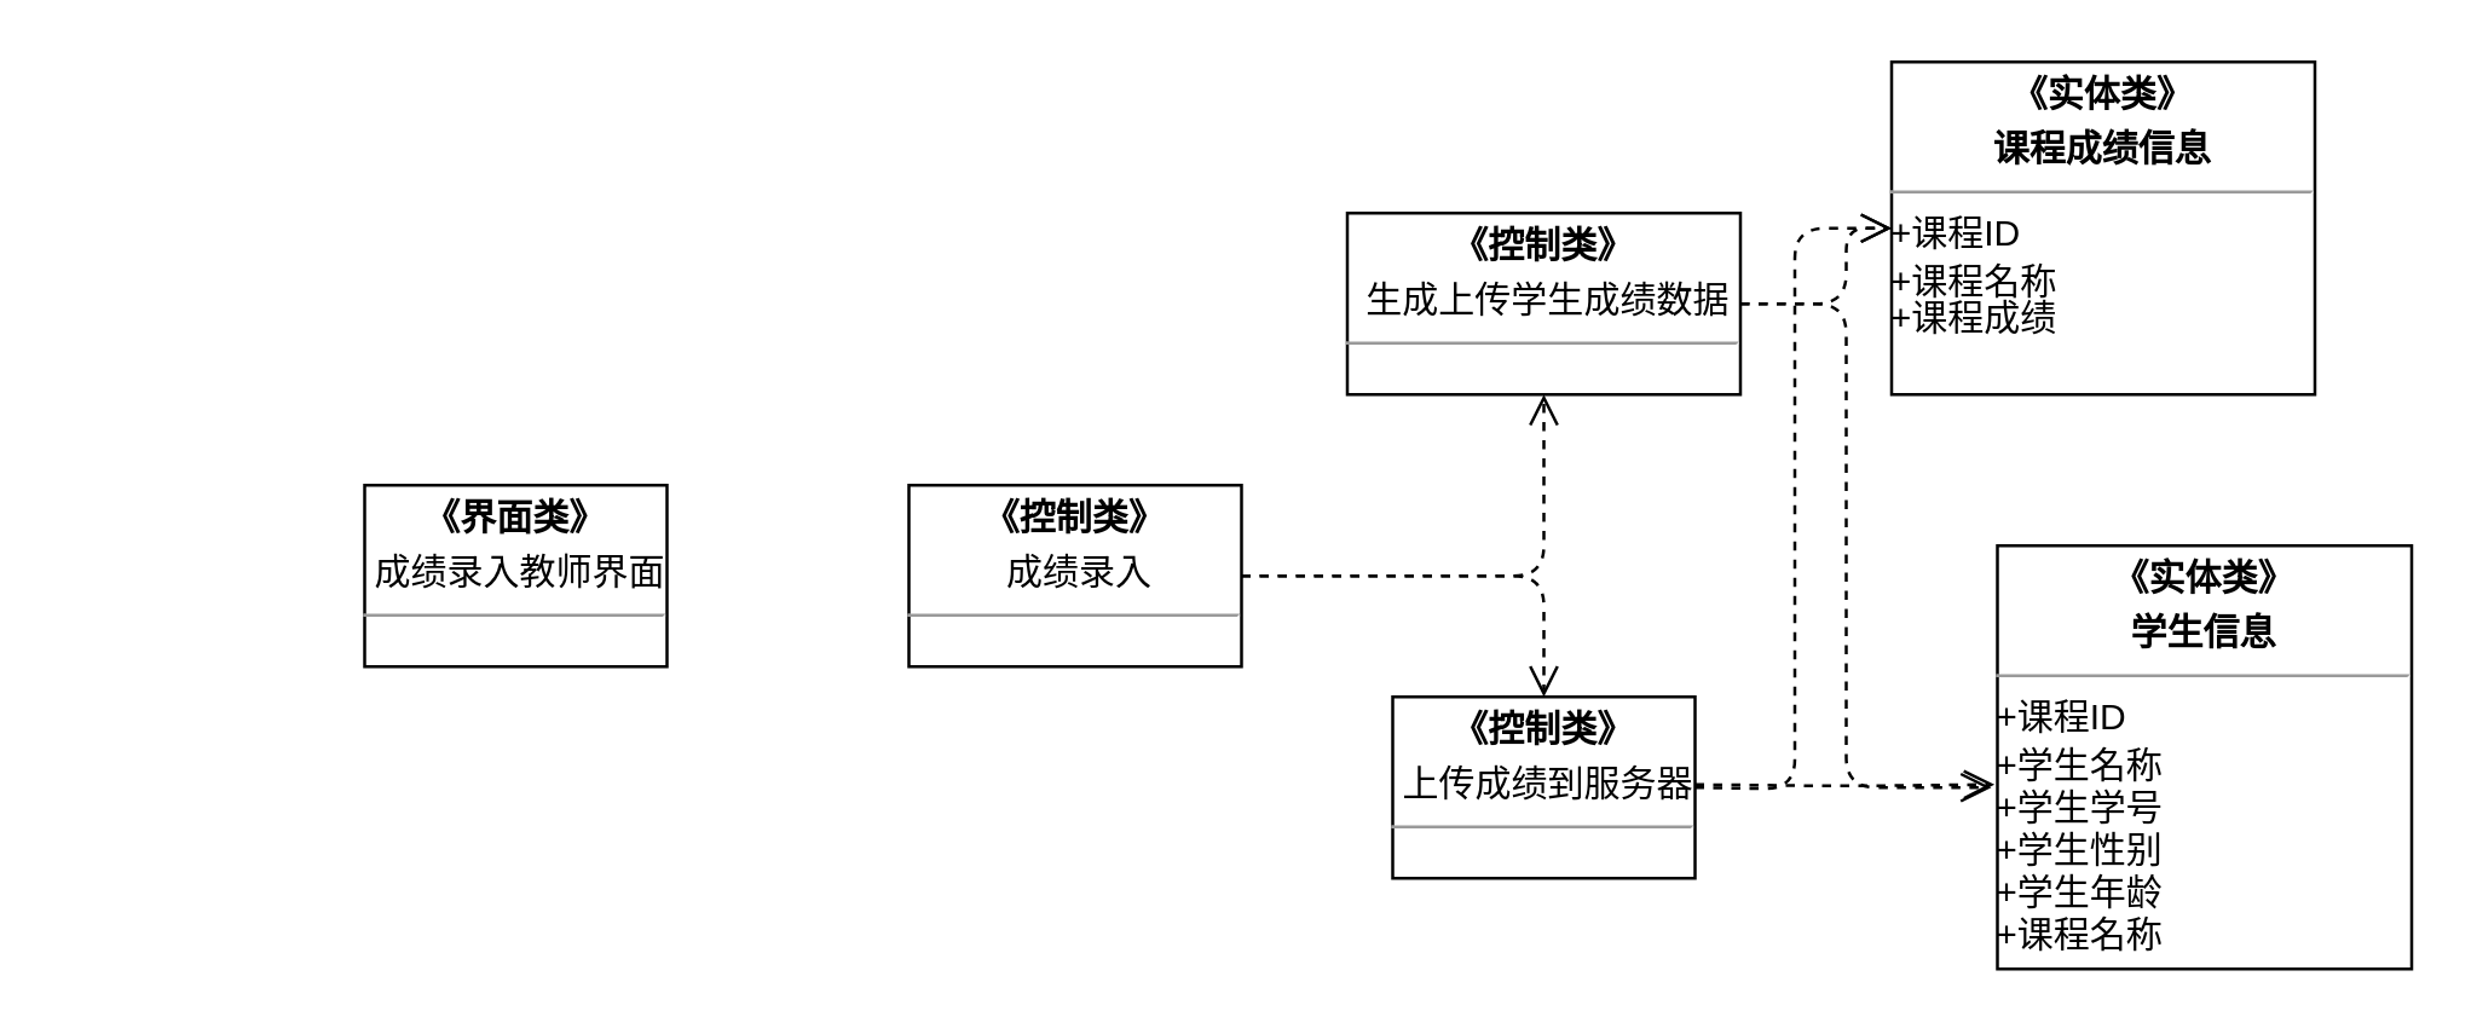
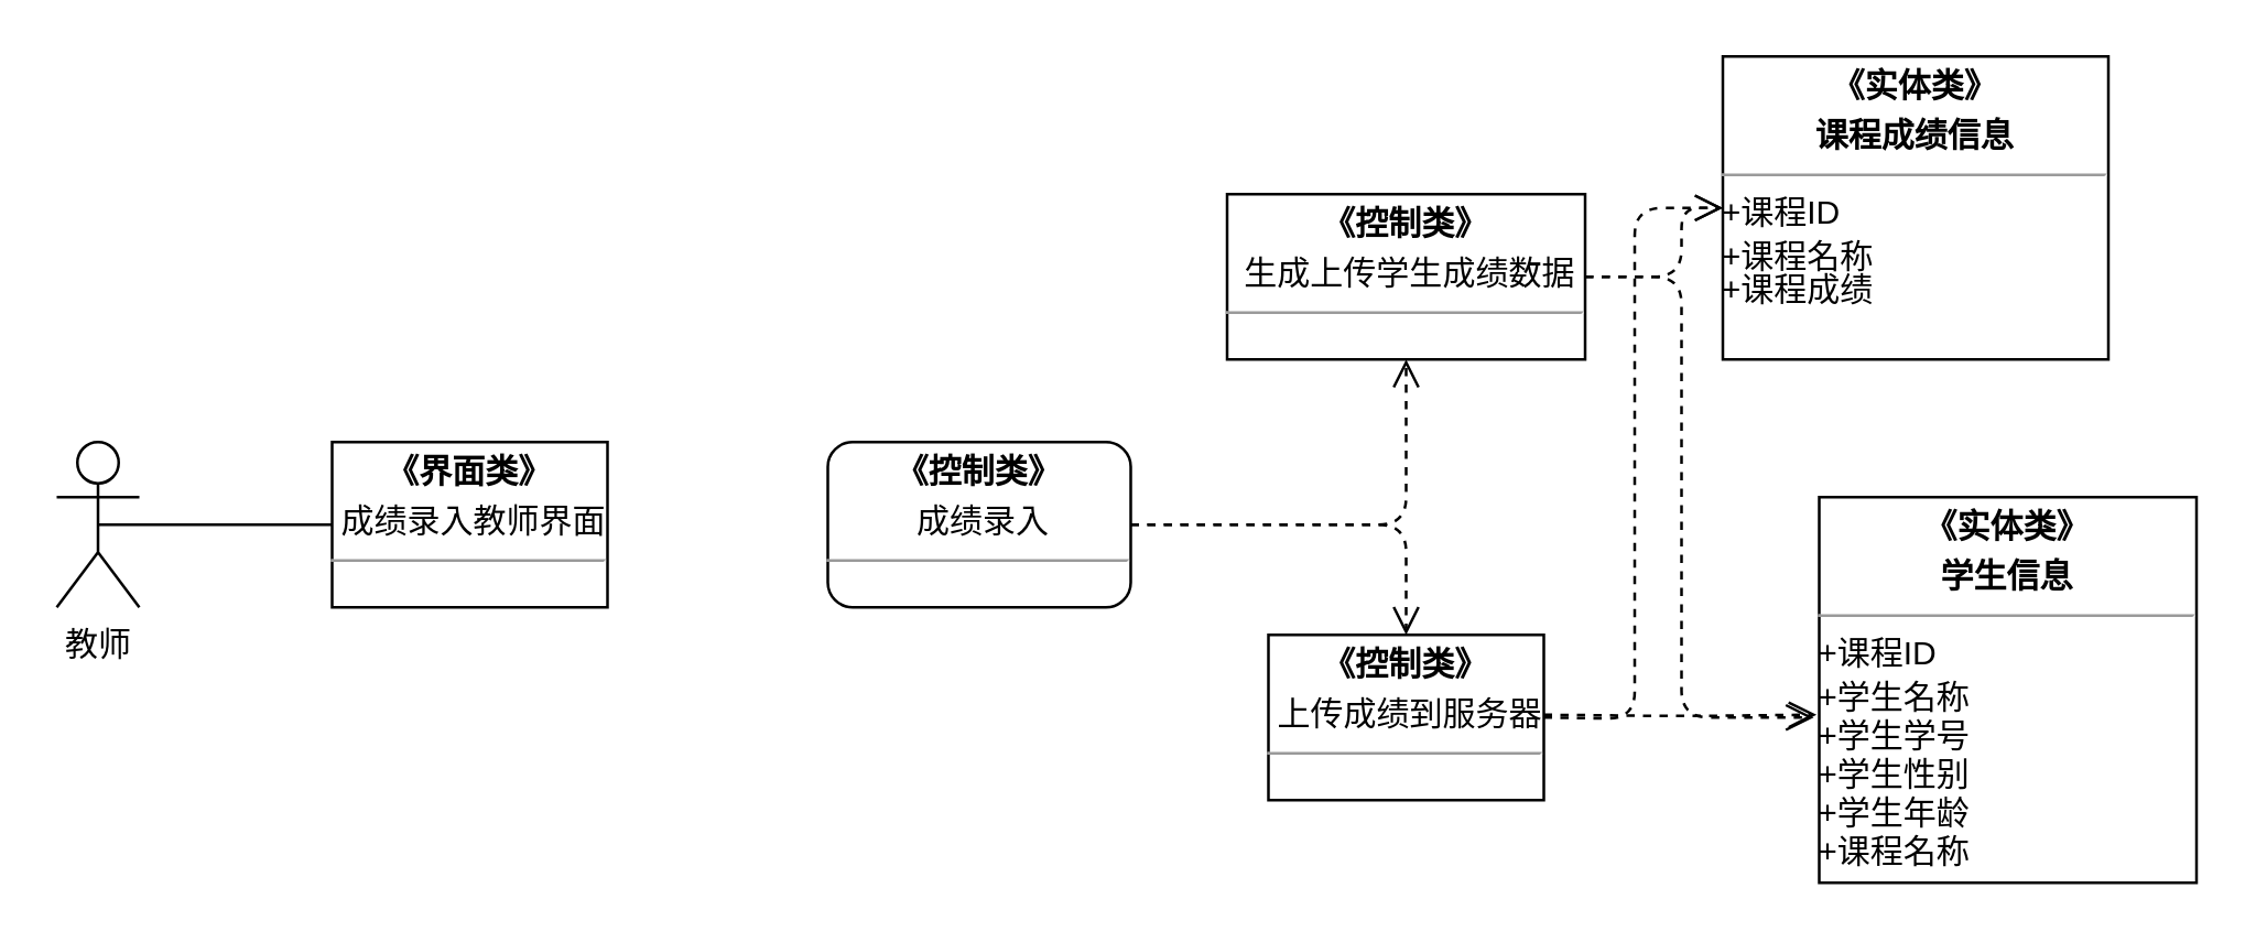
+ <mxCell id="2" value="教师" style="shape=umlActor;verticalLabelPosition=bottom;labelBackgroundColor=#ffffff;verticalAlign=top;html=1;outlineConnect=0;" vertex="1" parent="1"><mxGeometry x="20" y="160" width="30" height="60" as="geometry" /></mxCell>
+ <mxCell id="9" value="" style="endArrow=none;html=1;entryX=0;entryY=0.5;entryDx=0;entryDy=0;exitX=0.5;exitY=0.5;exitDx=0;exitDy=0;exitPerimeter=0;" edge="1" parent="1" source="2" target="3"><mxGeometry width="50" height="50" relative="1" as="geometry"><mxPoint x="50" y="340" as="sourcePoint" /><mxPoint x="100" y="290" as="targetPoint" /></mxGeometry></mxCell>
- <mxCell id="4" value="&lt;p style=&quot;margin: 0px ; margin-top: 4px ; text-align: center&quot;&gt;&lt;b&gt;《控制类》&lt;/b&gt;&lt;/p&gt;&lt;p style=&quot;margin: 0px ; margin-top: 4px ; text-align: center&quot;&gt;&lt;span&gt;&amp;nbsp;成绩录入&lt;/span&gt;&lt;/p&gt;&lt;hr size=&quot;1&quot;&gt;&lt;div style=&quot;height: 2px&quot;&gt;&lt;br&gt;&lt;/div&gt;" style="verticalAlign=top;align=left;overflow=fill;fontSize=12;fontFamily=Helvetica;html=1;" vertex="1" parent="1"><mxGeometry x="300" y="160" width="110" height="60" as="geometry" /></mxCell>
+ <mxCell id="4" value="&lt;p style=&quot;margin: 0px ; margin-top: 4px ; text-align: center&quot;&gt;&lt;b&gt;《控制类》&lt;/b&gt;&lt;/p&gt;&lt;p style=&quot;margin: 0px ; margin-top: 4px ; text-align: center&quot;&gt;&lt;span&gt;&amp;nbsp;成绩录入&lt;/span&gt;&lt;/p&gt;&lt;hr size=&quot;1&quot;&gt;&lt;div style=&quot;height: 2px&quot;&gt;&lt;br&gt;&lt;/div&gt;" style="verticalAlign=top;align=left;overflow=fill;fontSize=12;fontFamily=Helvetica;html=1;rounded=1;" vertex="1" parent="1"><mxGeometry x="300" y="160" width="110" height="60" as="geometry" /></mxCell>
